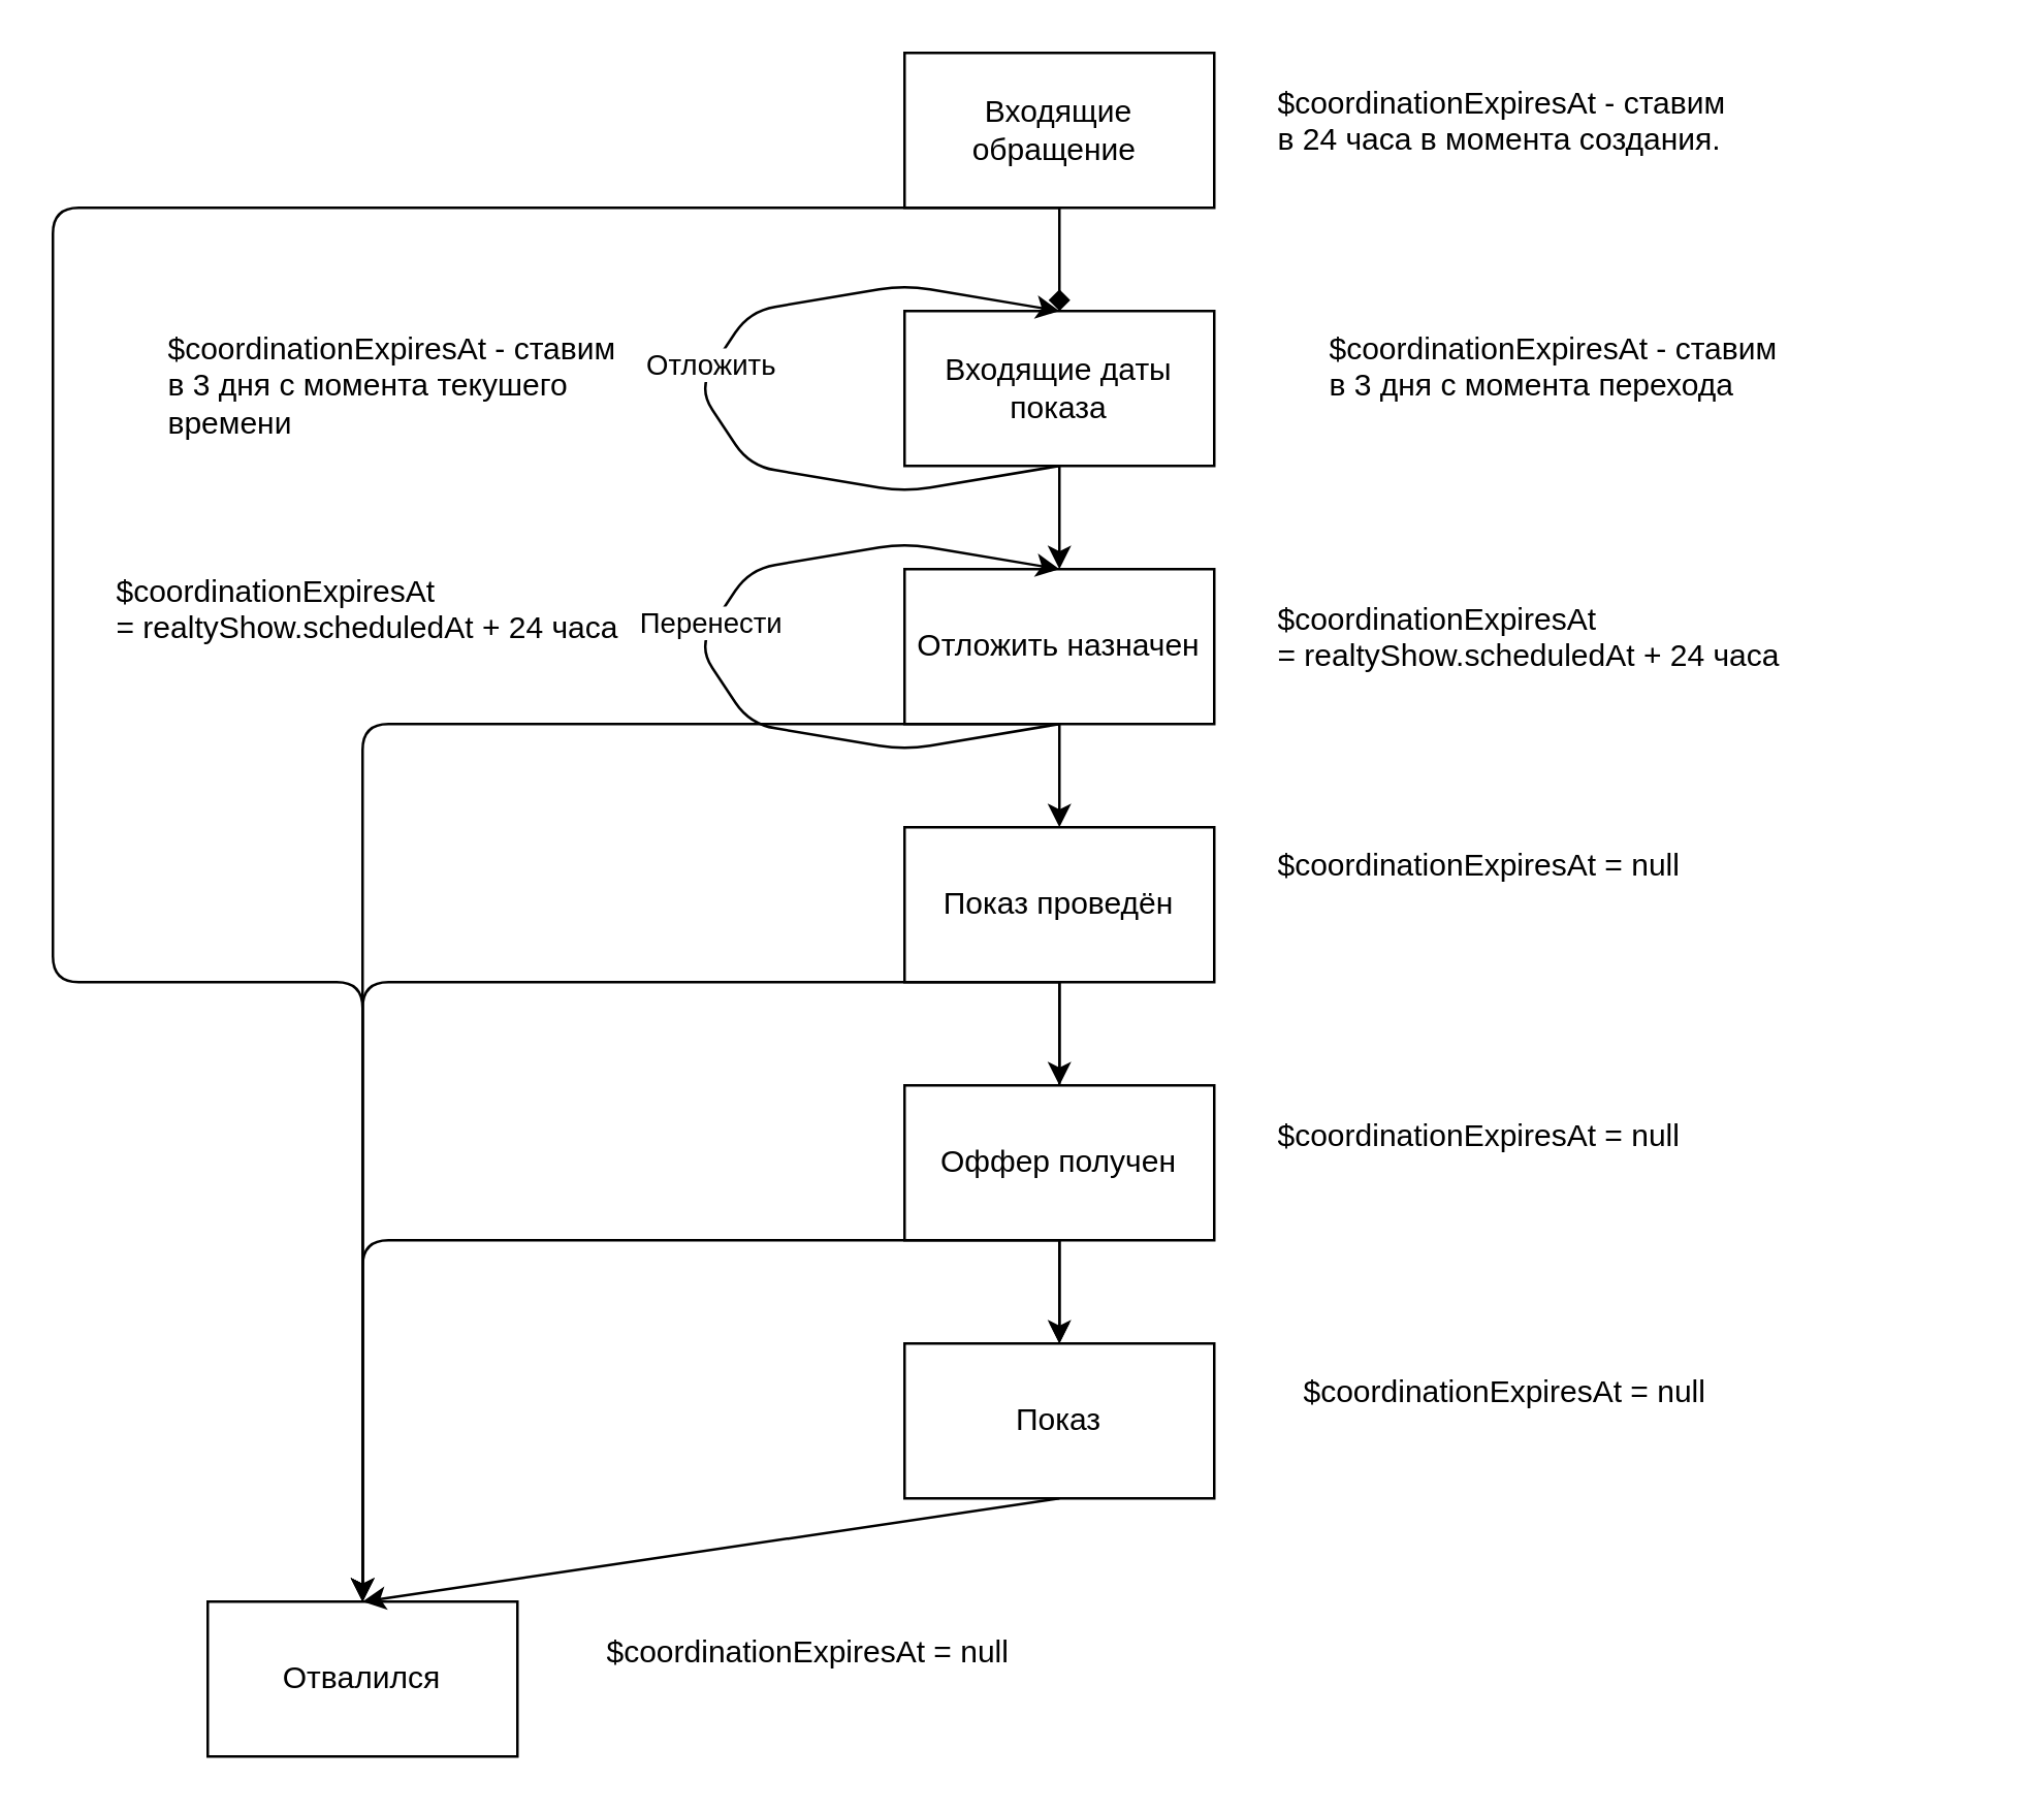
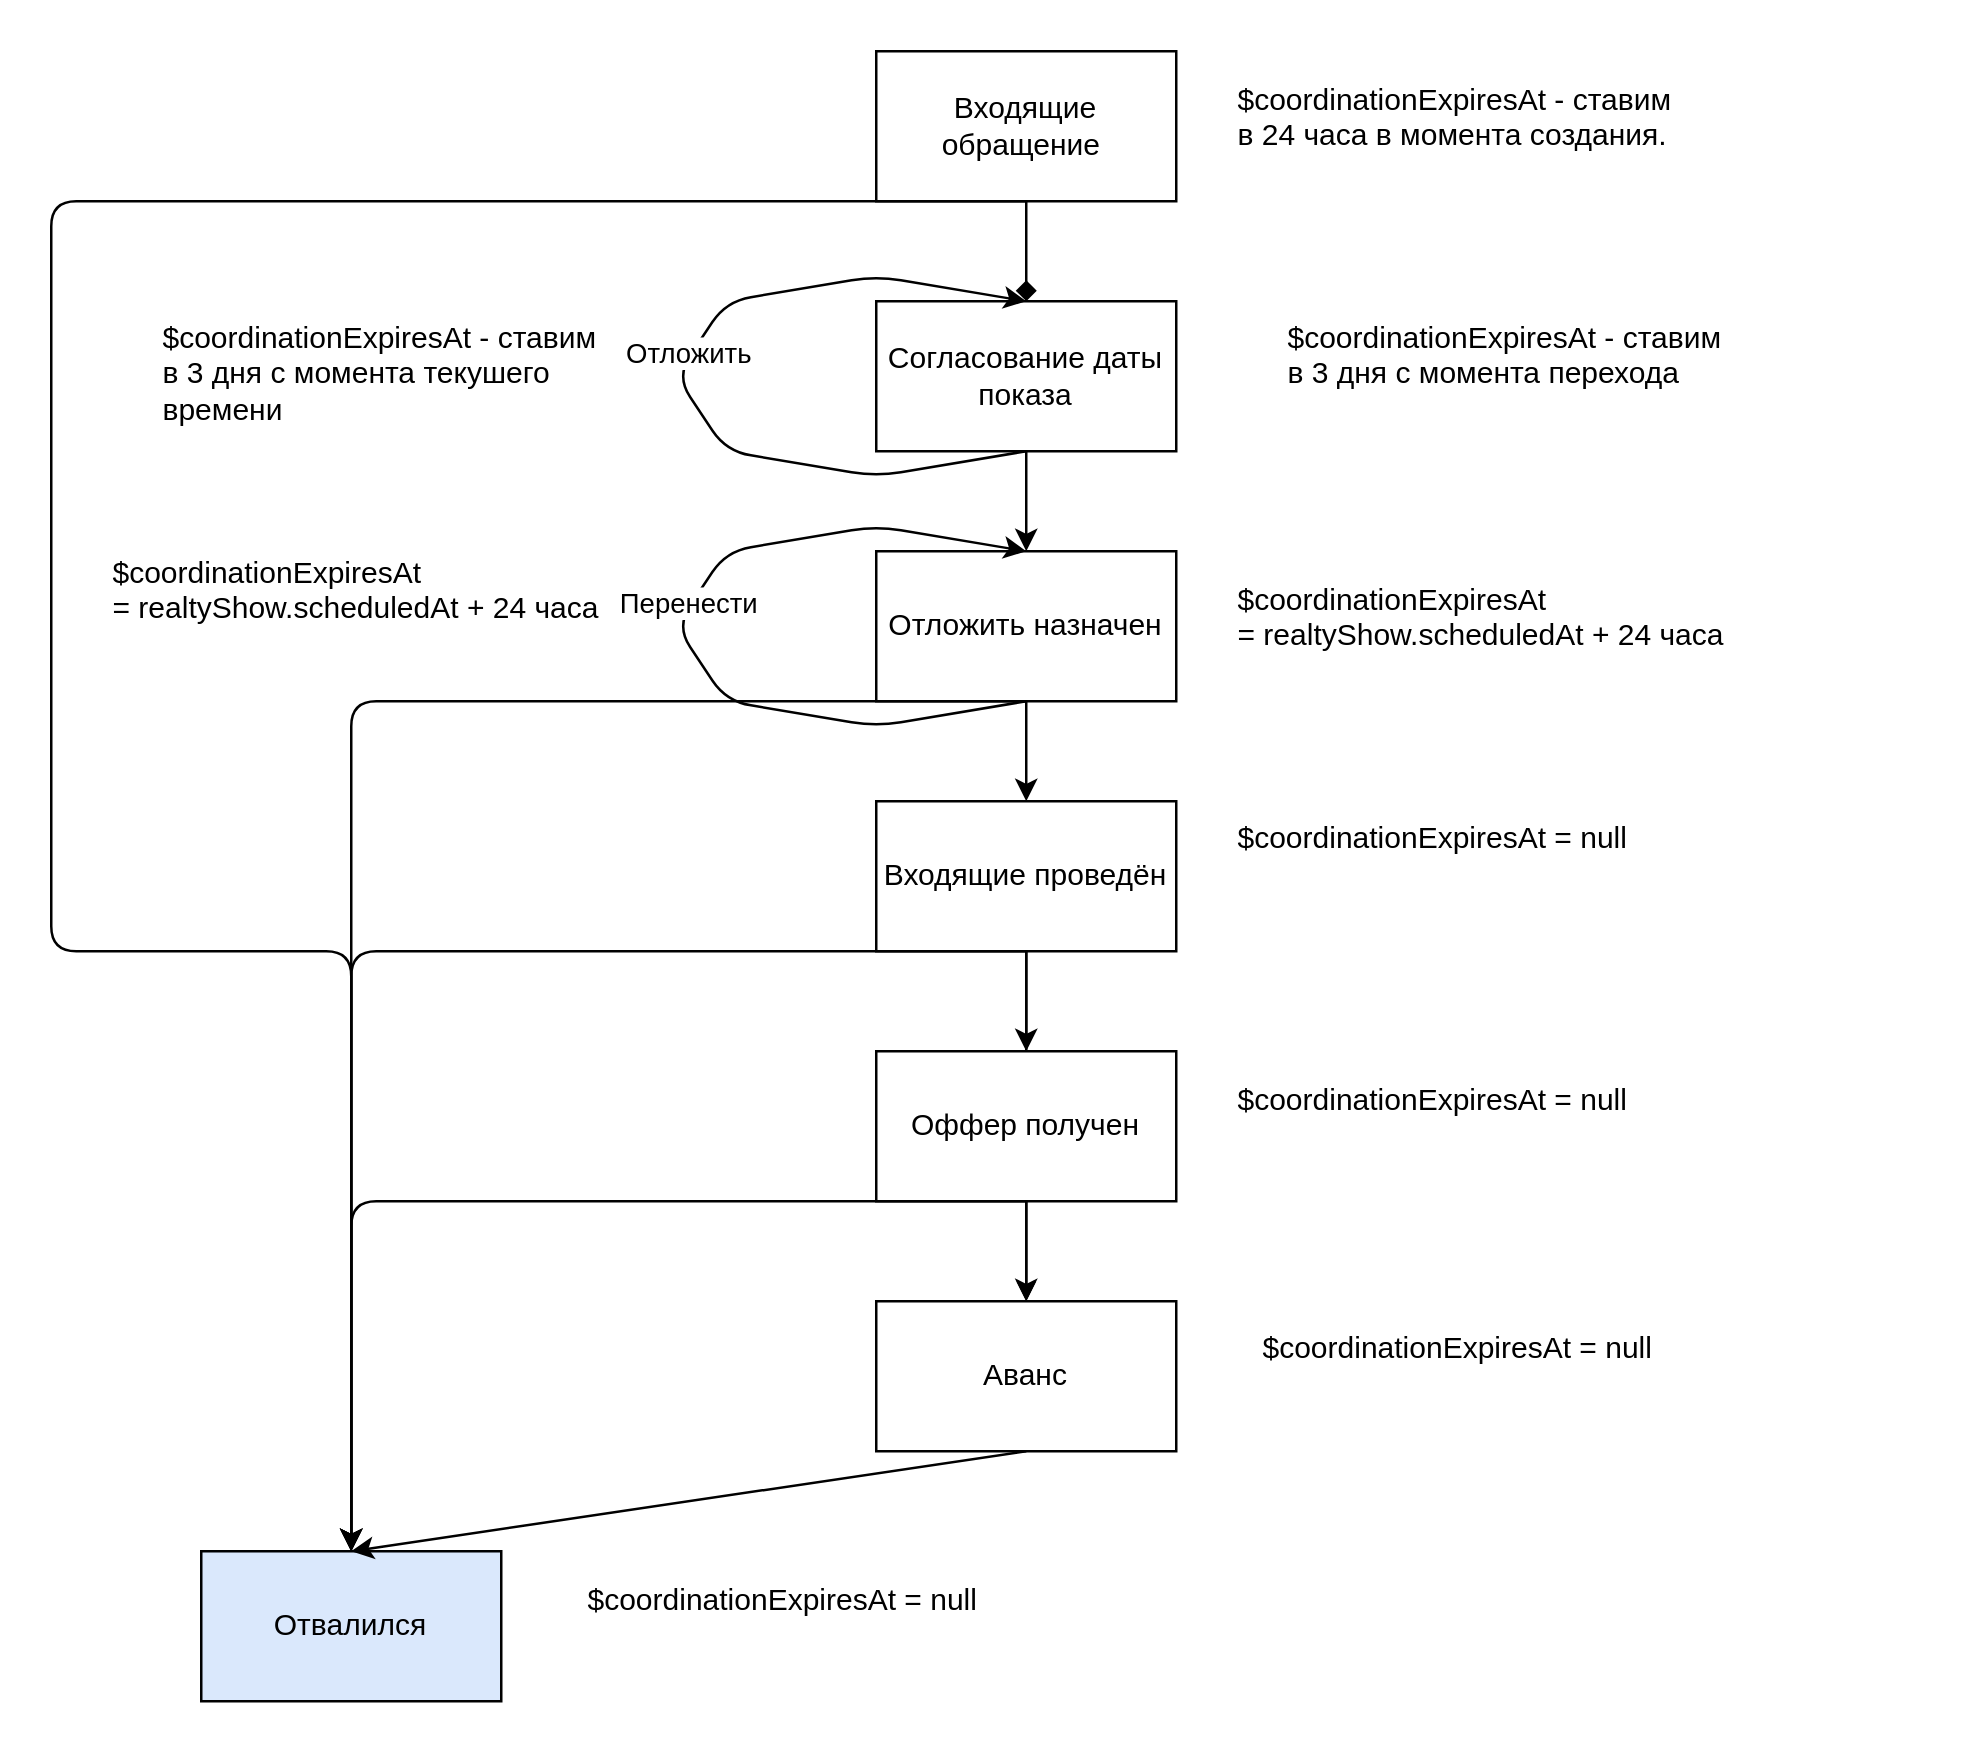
- <mxCell id="3" value="Входящие даты показа" style="rounded=0;whiteSpace=wrap;html=1;" vertex="1" parent="1"><mxGeometry x="350" y="120" width="120" height="60" as="geometry" /></mxCell>
+ <mxCell id="3" value="Согласование даты показа" style="rounded=0;whiteSpace=wrap;html=1;" vertex="1" parent="1"><mxGeometry x="350" y="120" width="120" height="60" as="geometry" /></mxCell>
- <mxCell id="8" value="Показ проведён" style="rounded=0;whiteSpace=wrap;html=1;" vertex="1" parent="1"><mxGeometry x="350" y="320" width="120" height="60" as="geometry" /></mxCell>
+ <mxCell id="8" value="Входящие проведён" style="rounded=0;whiteSpace=wrap;html=1;" vertex="1" parent="1"><mxGeometry x="350" y="320" width="120" height="60" as="geometry" /></mxCell>
- <mxCell id="12" value="Показ" style="rounded=0;whiteSpace=wrap;html=1;" vertex="1" parent="1"><mxGeometry x="350" y="520" width="120" height="60" as="geometry" /></mxCell>
+ <mxCell id="12" value="Аванс" style="rounded=0;whiteSpace=wrap;html=1;" vertex="1" parent="1"><mxGeometry x="350" y="520" width="120" height="60" as="geometry" /></mxCell>
- <mxCell id="14" value="Отвалился" style="rounded=0;whiteSpace=wrap;html=1;" vertex="1" parent="1"><mxGeometry x="80" y="620" width="120" height="60" as="geometry" /></mxCell>
+ <mxCell id="14" value="Отвалился" style="rounded=0;whiteSpace=wrap;html=1;fillColor=#dae8fc;" vertex="1" parent="1"><mxGeometry x="80" y="620" width="120" height="60" as="geometry" /></mxCell>
